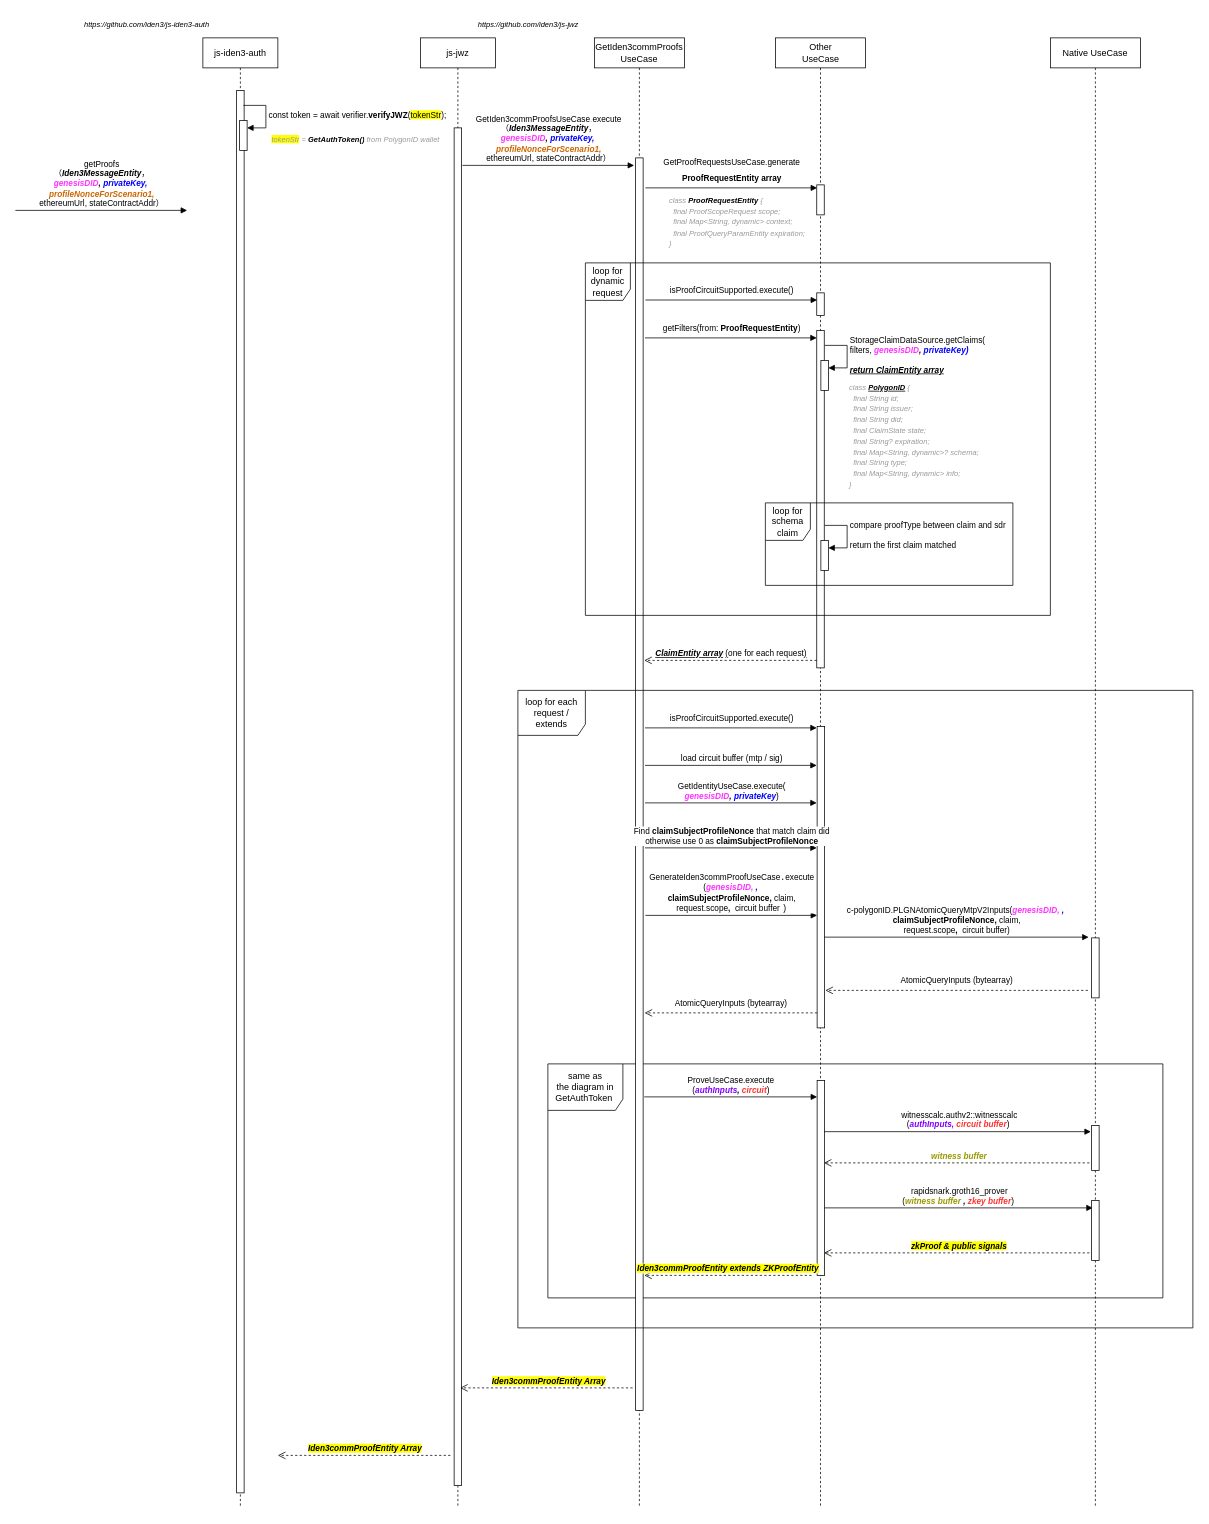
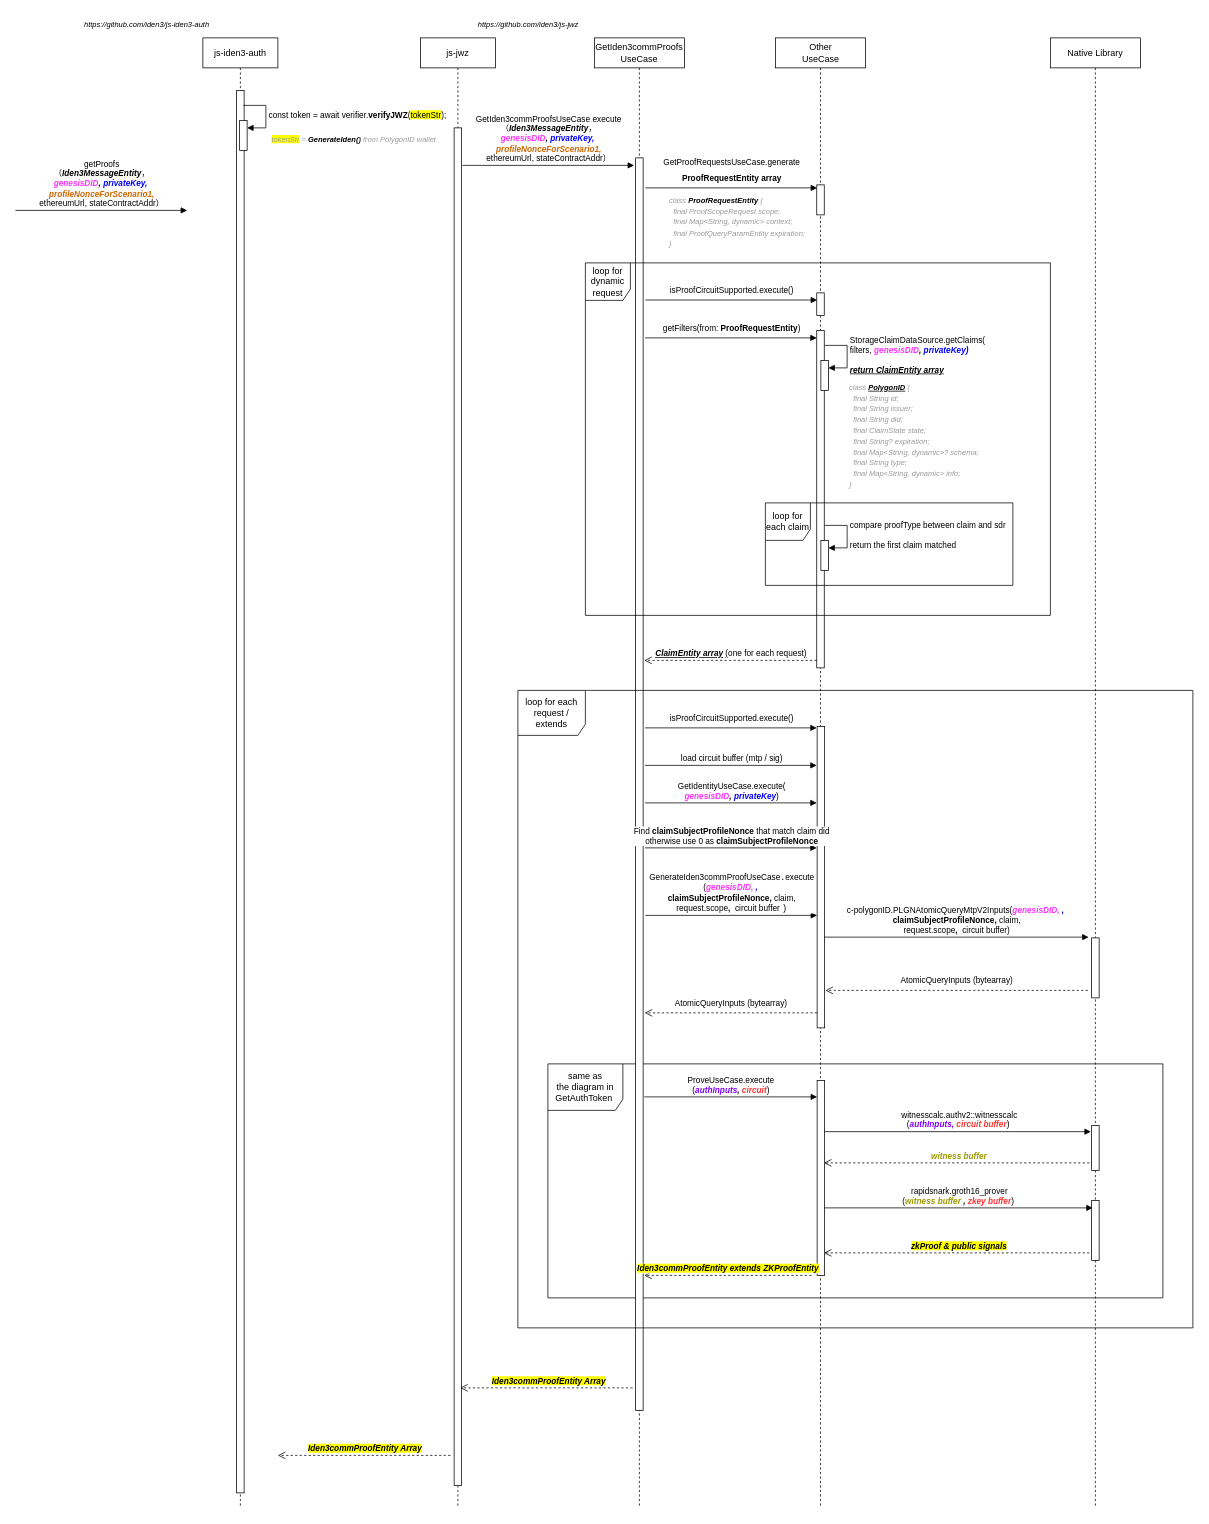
- <mxCell id="45" value="Native UseCase" style="shape=umlLifeline;perimeter=lifelinePerimeter;whiteSpace=wrap;html=1;container=1;dropTarget=0;collapsible=0;recursiveResize=0;outlineConnect=0;portConstraint=eastwest;newEdgeStyle={&quot;curved&quot;:0,&quot;rounded&quot;:0};" vertex="1" parent="1"><mxGeometry x="1400" y="50" width="120" height="1960" as="geometry" /></mxCell>
+ <mxCell id="45" value="Native Library" style="shape=umlLifeline;perimeter=lifelinePerimeter;whiteSpace=wrap;html=1;container=1;dropTarget=0;collapsible=0;recursiveResize=0;outlineConnect=0;portConstraint=eastwest;newEdgeStyle={&quot;curved&quot;:0,&quot;rounded&quot;:0};" vertex="1" parent="1"><mxGeometry x="1400" y="50" width="120" height="1960" as="geometry" /></mxCell>
- <mxCell id="15" value="&lt;span style=&quot;font-size: 10px;&quot;&gt;&lt;i style=&quot;&quot;&gt;&lt;font style=&quot;&quot; color=&quot;#999999&quot;&gt;&lt;span style=&quot;background-color: rgb(255, 255, 0);&quot;&gt;tokenStr&lt;/span&gt;&lt;span style=&quot;background-color: rgb(255, 255, 255);&quot;&gt; = &lt;/span&gt;&lt;/font&gt;&lt;b style=&quot;background-color: rgb(255, 255, 255);&quot;&gt;GetAuthToken()&lt;/b&gt;&lt;font style=&quot;background-color: rgb(255, 255, 255);&quot; color=&quot;#999999&quot;&gt;&amp;nbsp;from PolygonID wallet&lt;/font&gt;&lt;/i&gt;&lt;/span&gt;" style="text;html=1;align=left;verticalAlign=middle;resizable=0;points=[];autosize=1;strokeColor=none;fillColor=none;" vertex="1" parent="1"><mxGeometry x="360" y="170" width="250" height="30" as="geometry" /></mxCell>
+ <mxCell id="15" value="&lt;span style=&quot;font-size: 10px;&quot;&gt;&lt;i style=&quot;&quot;&gt;&lt;font style=&quot;&quot; color=&quot;#999999&quot;&gt;&lt;span style=&quot;background-color: rgb(255, 255, 0);&quot;&gt;tokenStr&lt;/span&gt;&lt;span style=&quot;background-color: rgb(255, 255, 255);&quot;&gt; = &lt;/span&gt;&lt;/font&gt;&lt;b style=&quot;background-color: rgb(255, 255, 255);&quot;&gt;GenerateIden()&lt;/b&gt;&lt;font style=&quot;background-color: rgb(255, 255, 255);&quot; color=&quot;#999999&quot;&gt;&amp;nbsp;from PolygonID wallet&lt;/font&gt;&lt;/i&gt;&lt;/span&gt;" style="text;html=1;align=left;verticalAlign=middle;resizable=0;points=[];autosize=1;strokeColor=none;fillColor=none;" vertex="1" parent="1"><mxGeometry x="360" y="170" width="250" height="30" as="geometry" /></mxCell>
- <mxCell id="37" value="loop for schema claim" style="shape=umlFrame;whiteSpace=wrap;html=1;pointerEvents=0;width=60;height=50;" vertex="1" parent="1"><mxGeometry x="1020" y="670" width="330" height="110" as="geometry" /></mxCell>
+ <mxCell id="37" value="loop for each claim" style="shape=umlFrame;whiteSpace=wrap;html=1;pointerEvents=0;width=60;height=50;" vertex="1" parent="1"><mxGeometry x="1020" y="670" width="330" height="110" as="geometry" /></mxCell>
